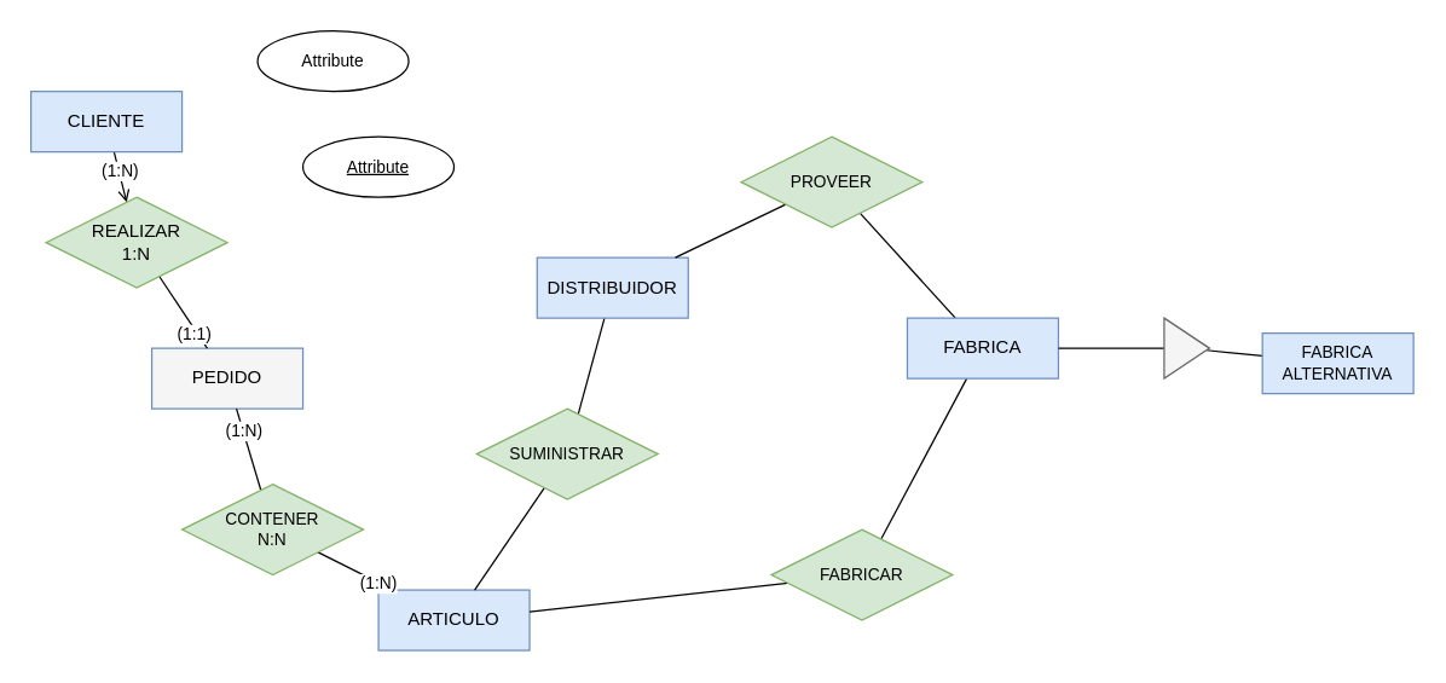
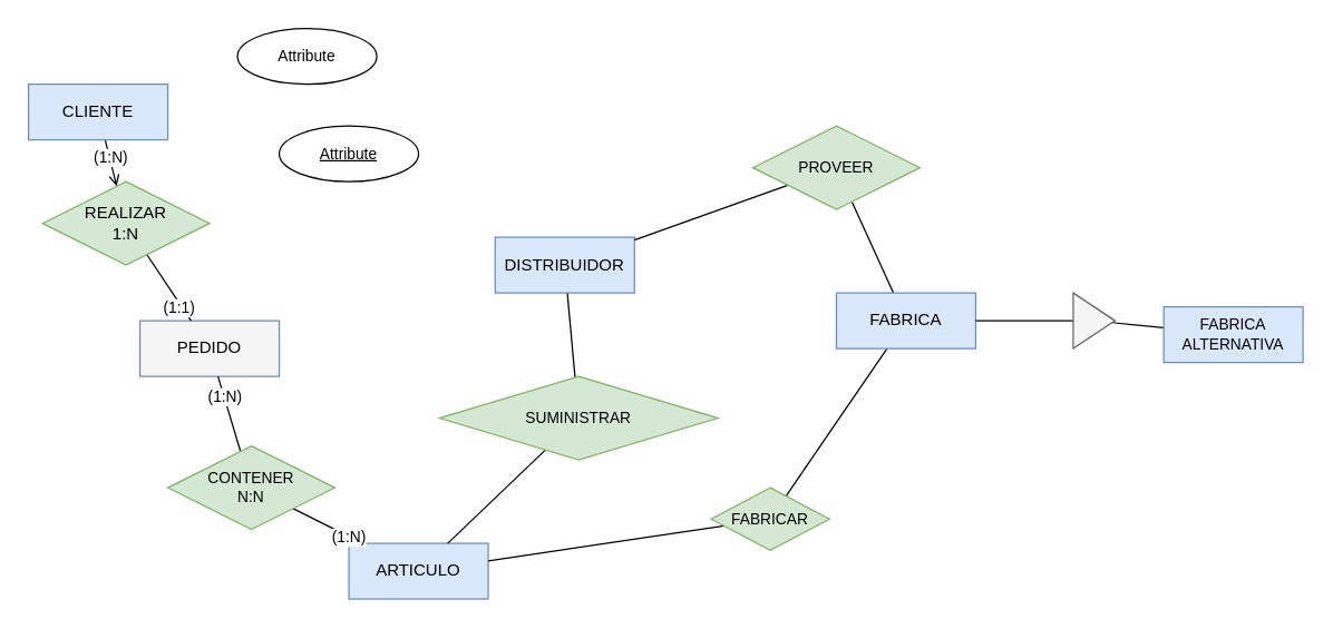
- <mxCell id="25" value="PROVEER" style="shape=rhombus;perimeter=rhombusPerimeter;whiteSpace=wrap;html=1;align=center;fontFamily=Helvetica;fontSize=11;fillColor=#d5e8d4;strokeColor=#82b366;" vertex="1" parent="1"><mxGeometry x="490" y="90" width="120" height="60" as="geometry" /></mxCell>
+ <mxCell id="25" value="PROVEER" style="shape=rhombus;perimeter=rhombusPerimeter;whiteSpace=wrap;html=1;align=center;fontFamily=Helvetica;fontSize=11;fillColor=#d5e8d4;strokeColor=#82b366;" vertex="1" parent="1"><mxGeometry x="540" y="90" width="120" height="60" as="geometry" /></mxCell>
- <mxCell id="21" value="SUMINISTRAR" style="shape=rhombus;perimeter=rhombusPerimeter;whiteSpace=wrap;html=1;align=center;fontFamily=Helvetica;fontSize=11;fillColor=#d5e8d4;strokeColor=#82b366;" vertex="1" parent="1"><mxGeometry x="315" y="270" width="120" height="60" as="geometry" /></mxCell>
+ <mxCell id="21" value="SUMINISTRAR" style="shape=rhombus;perimeter=rhombusPerimeter;whiteSpace=wrap;html=1;align=center;fontFamily=Helvetica;fontSize=11;fillColor=#d5e8d4;strokeColor=#82b366;" vertex="1" parent="1"><mxGeometry x="315" y="270" width="200" height="60" as="geometry" /></mxCell>
- <mxCell id="23" value="FABRICAR" style="shape=rhombus;perimeter=rhombusPerimeter;whiteSpace=wrap;html=1;align=center;fontFamily=Helvetica;fontSize=11;fillColor=#d5e8d4;strokeColor=#82b366;" vertex="1" parent="1"><mxGeometry x="510" y="350" width="120" height="60" as="geometry" /></mxCell>
+ <mxCell id="23" value="FABRICAR" style="shape=rhombus;perimeter=rhombusPerimeter;whiteSpace=wrap;html=1;align=center;fontFamily=Helvetica;fontSize=11;fillColor=#d5e8d4;strokeColor=#82b366;" vertex="1" parent="1"><mxGeometry x="510" y="350" width="85" height="45" as="geometry" /></mxCell>
